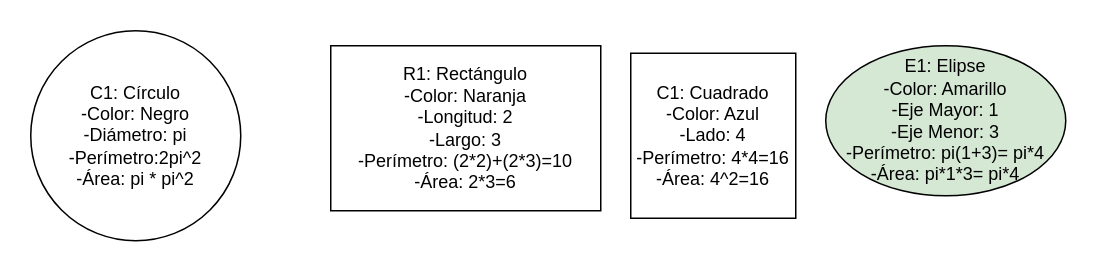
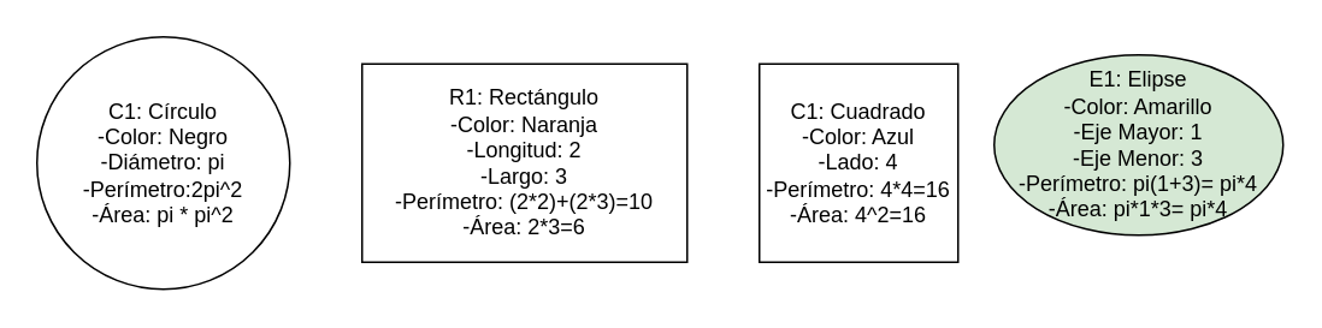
- <mxCell id="3" value="R1: Rectángulo&lt;br&gt;-Color: Naranja&lt;br&gt;-Longitud: 2&lt;br&gt;-Largo: 3&lt;br&gt;-Perímetro: (2*2)+(2*3)=10&lt;br&gt;-Área: 2*3=6" style="rounded=0;whiteSpace=wrap;html=1;" vertex="1" parent="1"><mxGeometry x="220" y="30" width="180" height="110" as="geometry" /></mxCell>
+ <mxCell id="3" value="R1: Rectángulo&lt;br&gt;-Color: Naranja&lt;br&gt;-Longitud: 2&lt;br&gt;-Largo: 3&lt;br&gt;-Perímetro: (2*2)+(2*3)=10&lt;br&gt;-Área: 2*3=6" style="rounded=0;whiteSpace=wrap;html=1;" vertex="1" parent="1"><mxGeometry x="200" y="35" width="180" height="110" as="geometry" /></mxCell>
